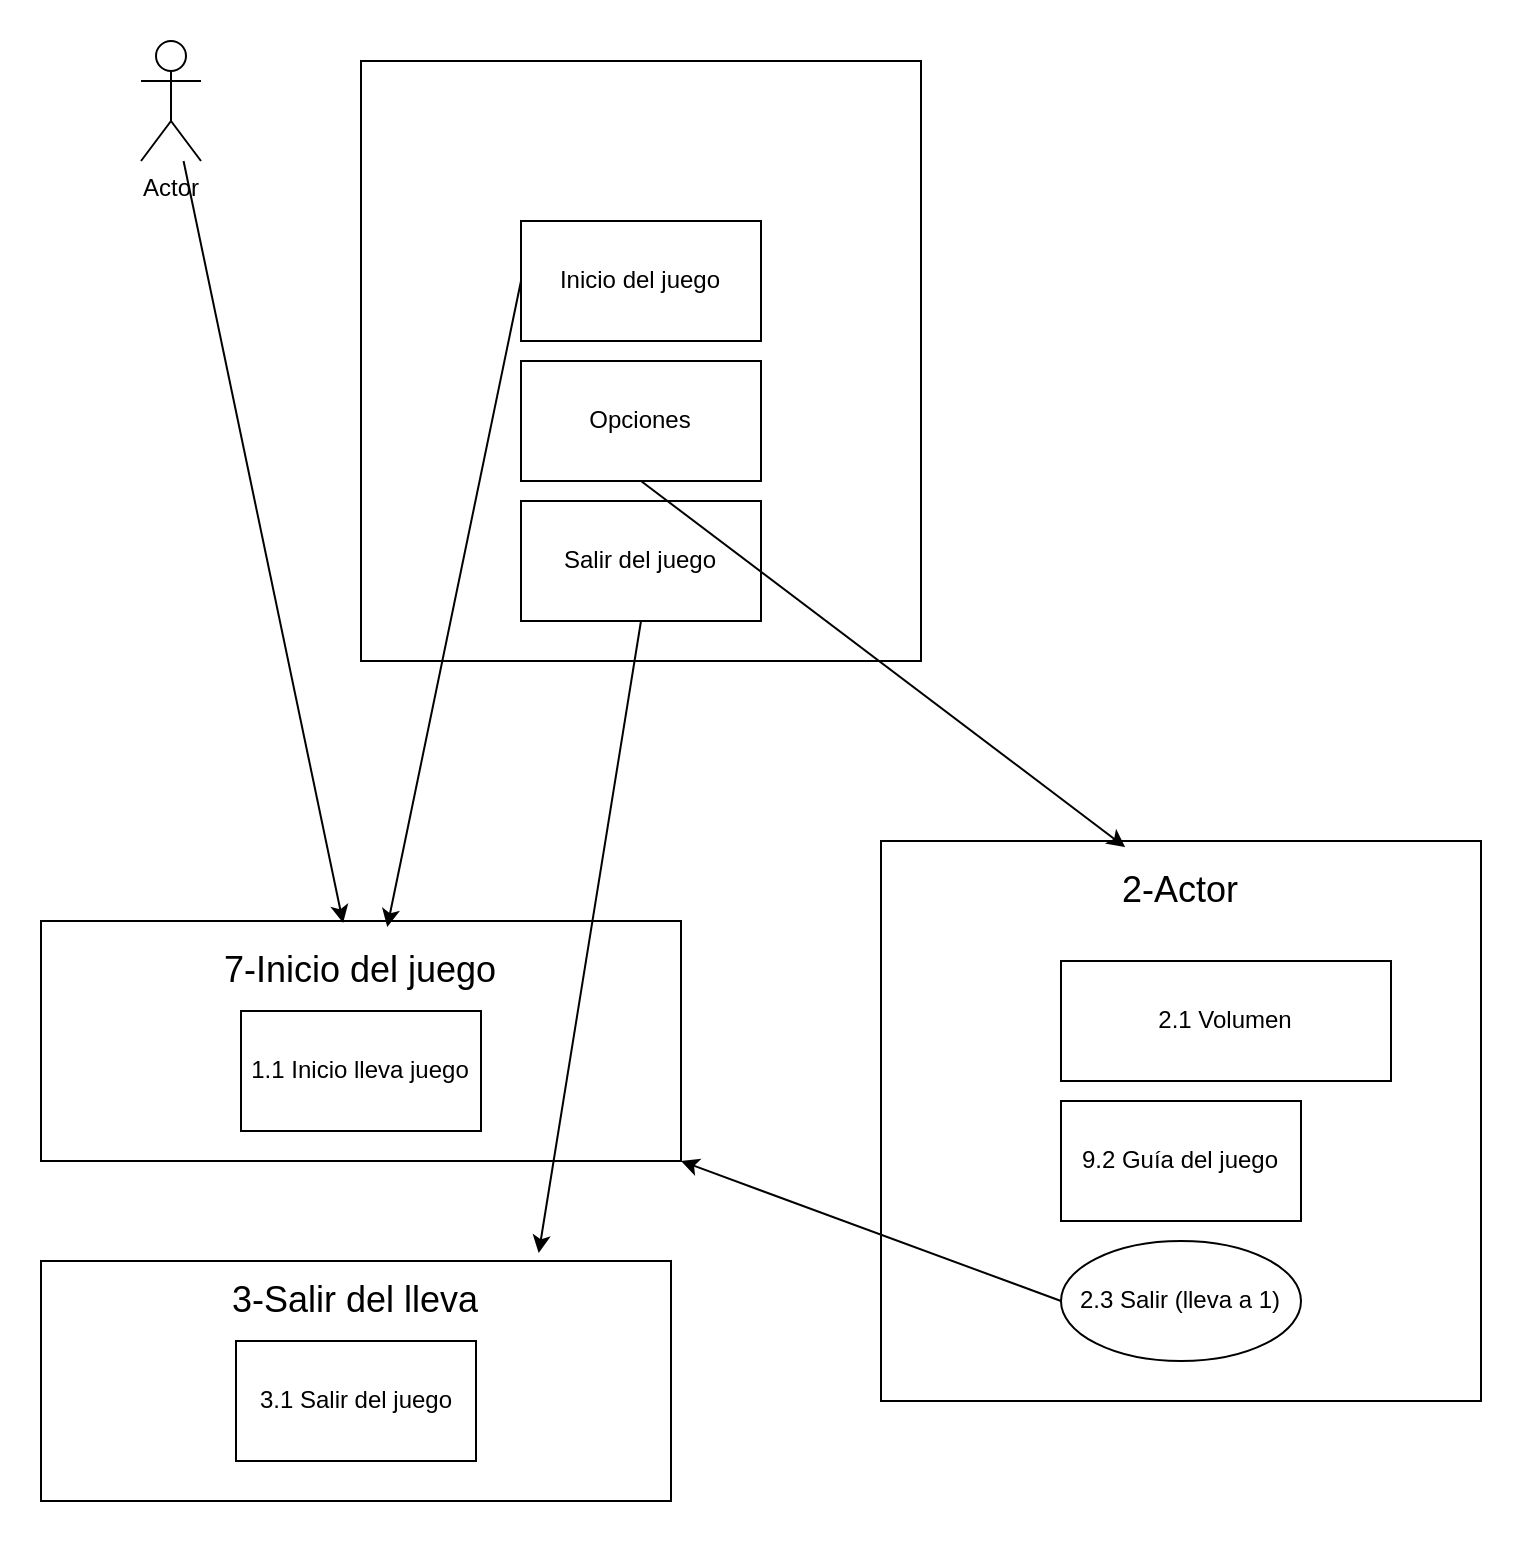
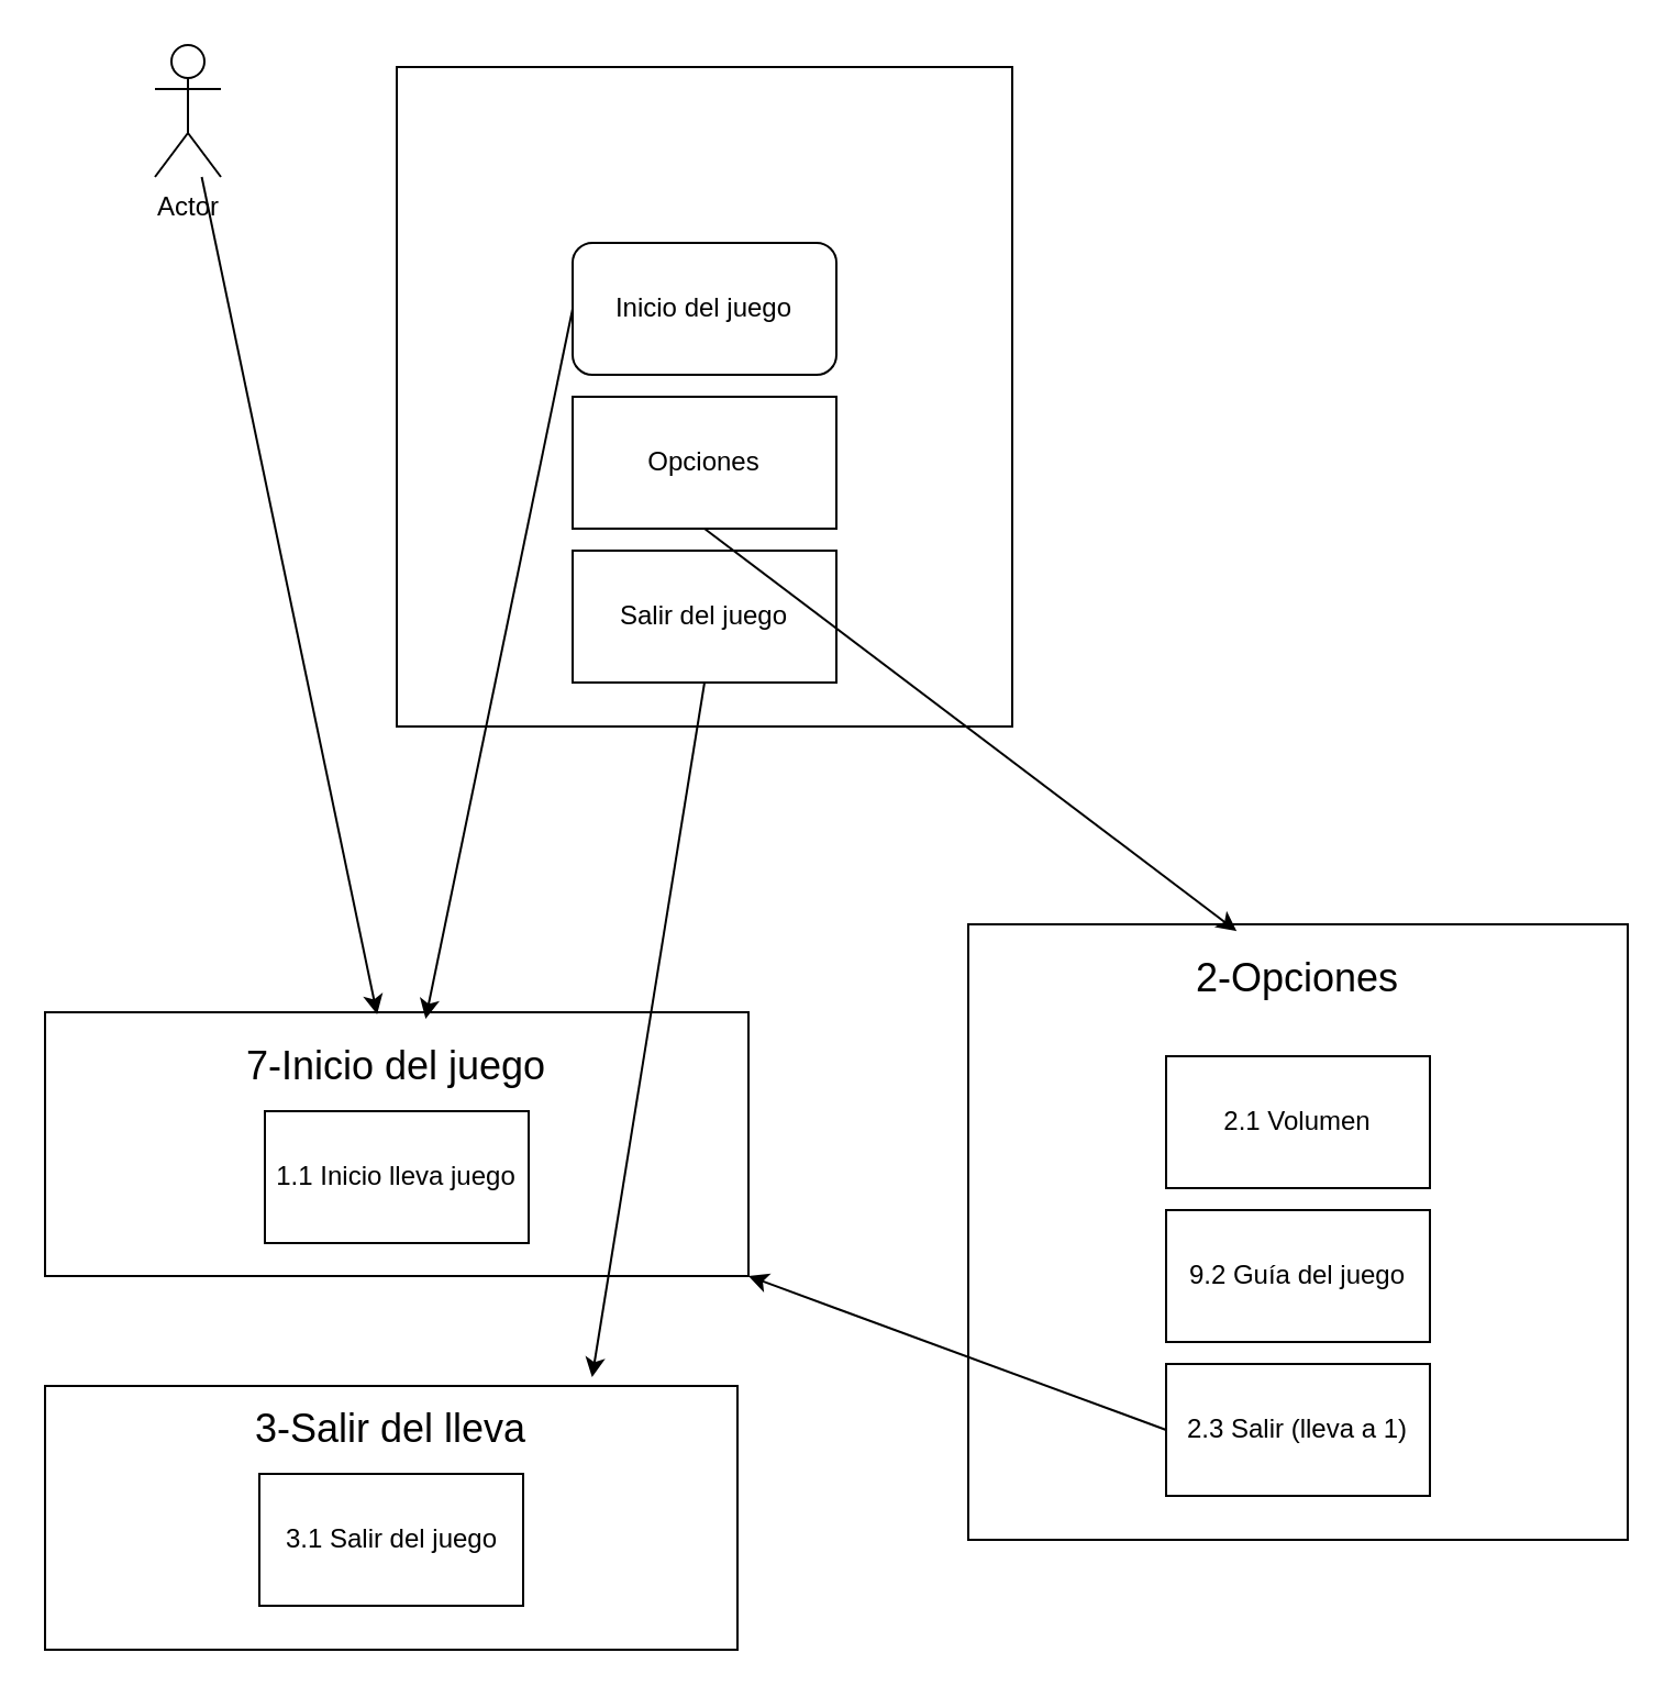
- <mxCell id="4" value="Inicio del juego" style="rounded=0;whiteSpace=wrap;html=1;" vertex="1" parent="1"><mxGeometry x="260" y="110" width="120" height="60" as="geometry" /></mxCell>
+ <mxCell id="4" value="Inicio del juego" style="whiteSpace=wrap;html=1;rounded=1;" vertex="1" parent="1"><mxGeometry x="260" y="110" width="120" height="60" as="geometry" /></mxCell>
- <mxCell id="15" value="&lt;span style=&quot;font-size: 18px;&quot;&gt;2-Actor&lt;/span&gt;" style="text;html=1;align=center;verticalAlign=middle;whiteSpace=wrap;rounded=0;" vertex="1" parent="1"><mxGeometry x="540" y="430" width="100" height="30" as="geometry" /></mxCell>
+ <mxCell id="15" value="&lt;span style=&quot;font-size: 18px;&quot;&gt;2-Opciones&lt;/span&gt;" style="text;html=1;align=center;verticalAlign=middle;whiteSpace=wrap;rounded=0;" vertex="1" parent="1"><mxGeometry x="540" y="430" width="100" height="30" as="geometry" /></mxCell>
- <mxCell id="12" value="2.1 Volumen" style="rounded=0;whiteSpace=wrap;html=1;" vertex="1" parent="1"><mxGeometry x="530" y="480" width="165" height="60" as="geometry" /></mxCell>
+ <mxCell id="12" value="2.1 Volumen" style="rounded=0;whiteSpace=wrap;html=1;" vertex="1" parent="1"><mxGeometry x="530" y="480" width="120" height="60" as="geometry" /></mxCell>
- <mxCell id="14" value="2.3 Salir (lleva a 1)" style="ellipse;whiteSpace=wrap;html=1;" vertex="1" parent="1"><mxGeometry x="530" y="620" width="120" height="60" as="geometry" /></mxCell>
+ <mxCell id="14" value="2.3 Salir (lleva a 1)" style="rounded=0;whiteSpace=wrap;html=1;" vertex="1" parent="1"><mxGeometry x="530" y="620" width="120" height="60" as="geometry" /></mxCell>
